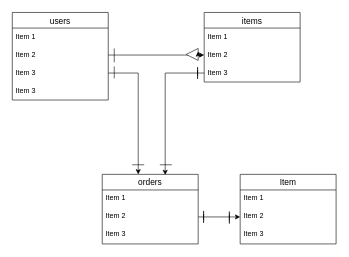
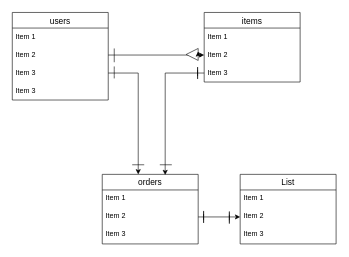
- <mxCell id="15" value="Item" style="swimlane;fontStyle=0;childLayout=stackLayout;horizontal=1;startSize=26;horizontalStack=0;resizeParent=1;resizeParentMax=0;resizeLast=0;collapsible=1;marginBottom=0;align=center;fontSize=14;" vertex="1" parent="1"><mxGeometry x="400" y="290" width="160" height="116" as="geometry" /></mxCell>
+ <mxCell id="15" value="List" style="swimlane;fontStyle=0;childLayout=stackLayout;horizontal=1;startSize=26;horizontalStack=0;resizeParent=1;resizeParentMax=0;resizeLast=0;collapsible=1;marginBottom=0;align=center;fontSize=14;" vertex="1" parent="1"><mxGeometry x="400" y="290" width="160" height="116" as="geometry" /></mxCell>
